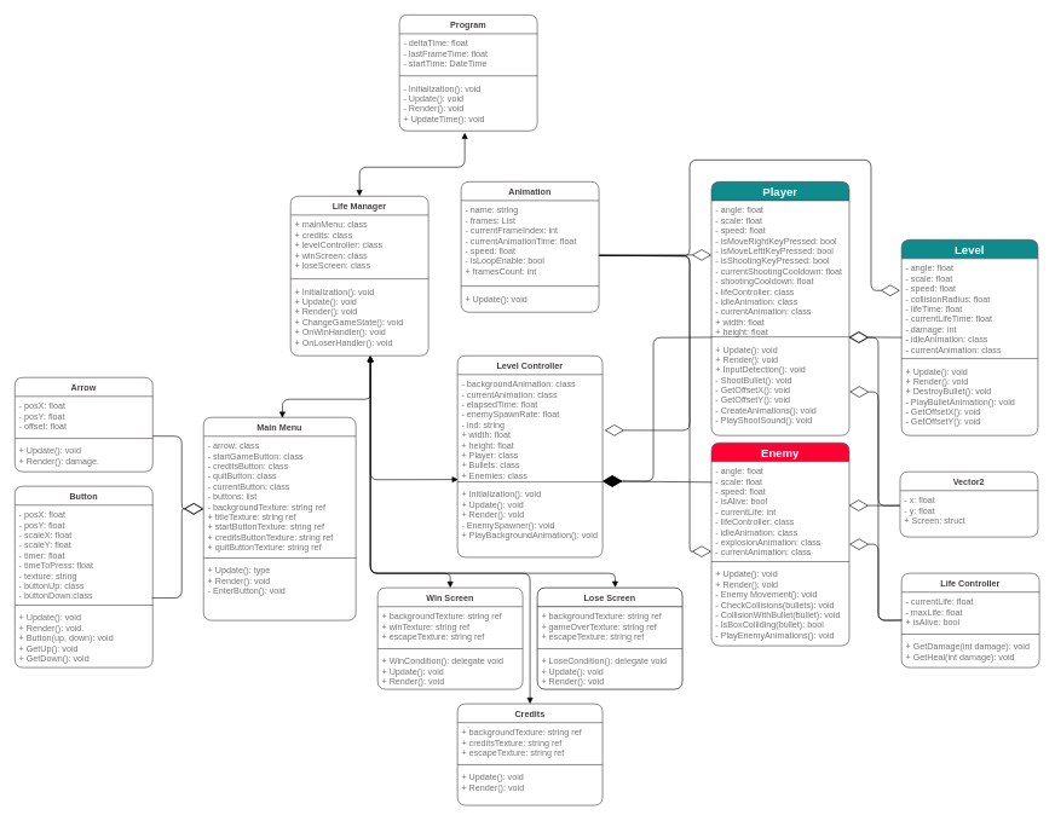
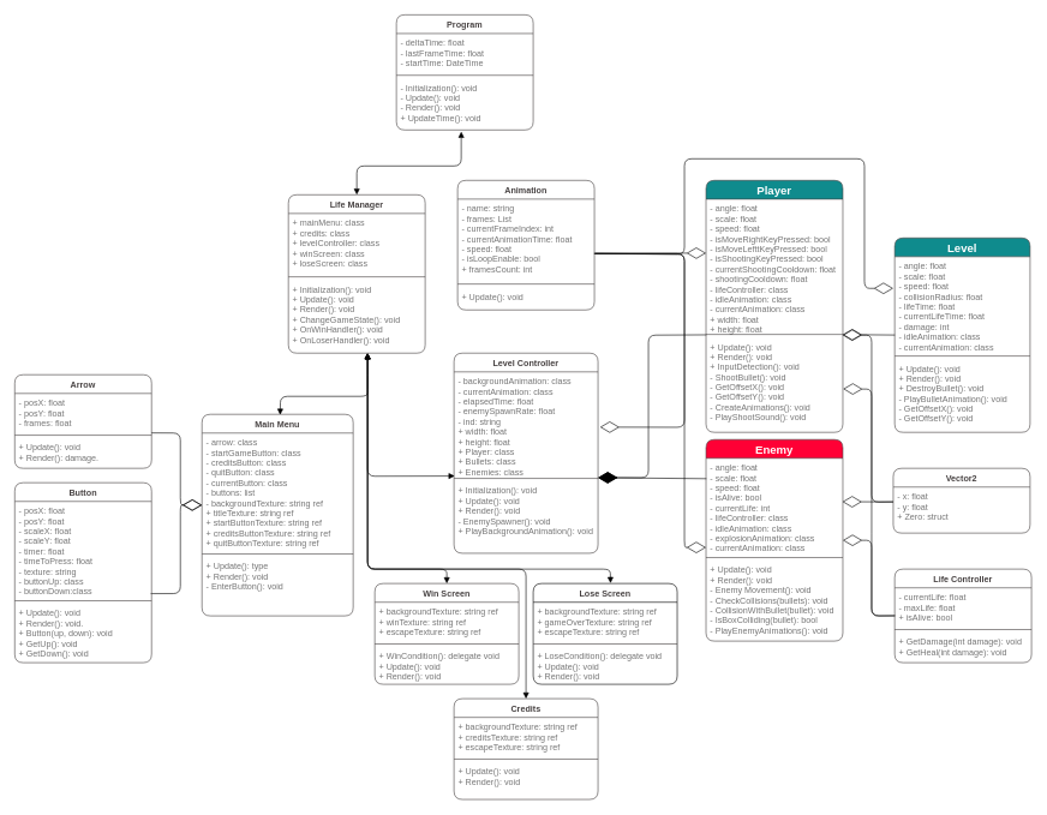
- <mxCell id="59" value="- posX: float&#10;- posY: float&#10;- offset: float&#10;&#10;" style="text;strokeColor=none;fillColor=none;align=left;verticalAlign=top;spacingLeft=4;spacingRight=4;overflow=hidden;rotatable=0;points=[[0,0.5],[1,0.5]];portConstraint=eastwest;fontColor=#757575;" vertex="1" parent="58"><mxGeometry y="26" width="190" height="54" as="geometry" /></mxCell>
+ <mxCell id="59" value="- posX: float&#10;- posY: float&#10;- frames: float&#10;&#10;" style="text;strokeColor=none;fillColor=none;align=left;verticalAlign=top;spacingLeft=4;spacingRight=4;overflow=hidden;rotatable=0;points=[[0,0.5],[1,0.5]];portConstraint=eastwest;fontColor=#757575;" vertex="1" parent="58"><mxGeometry y="26" width="190" height="54" as="geometry" /></mxCell>
- <mxCell id="72" value="- x: float&#10;- y: float&#10;+ Screen: struct &#10;&#10;" style="text;strokeColor=none;fillColor=none;align=left;verticalAlign=top;spacingLeft=4;spacingRight=4;overflow=hidden;rotatable=0;points=[[0,0.5],[1,0.5]];portConstraint=eastwest;fontColor=#757575;" vertex="1" parent="71"><mxGeometry y="26" width="190" height="54" as="geometry" /></mxCell>
+ <mxCell id="72" value="- x: float&#10;- y: float&#10;+ Zero: struct &#10;&#10;" style="text;strokeColor=none;fillColor=none;align=left;verticalAlign=top;spacingLeft=4;spacingRight=4;overflow=hidden;rotatable=0;points=[[0,0.5],[1,0.5]];portConstraint=eastwest;fontColor=#757575;" vertex="1" parent="71"><mxGeometry y="26" width="190" height="54" as="geometry" /></mxCell>
